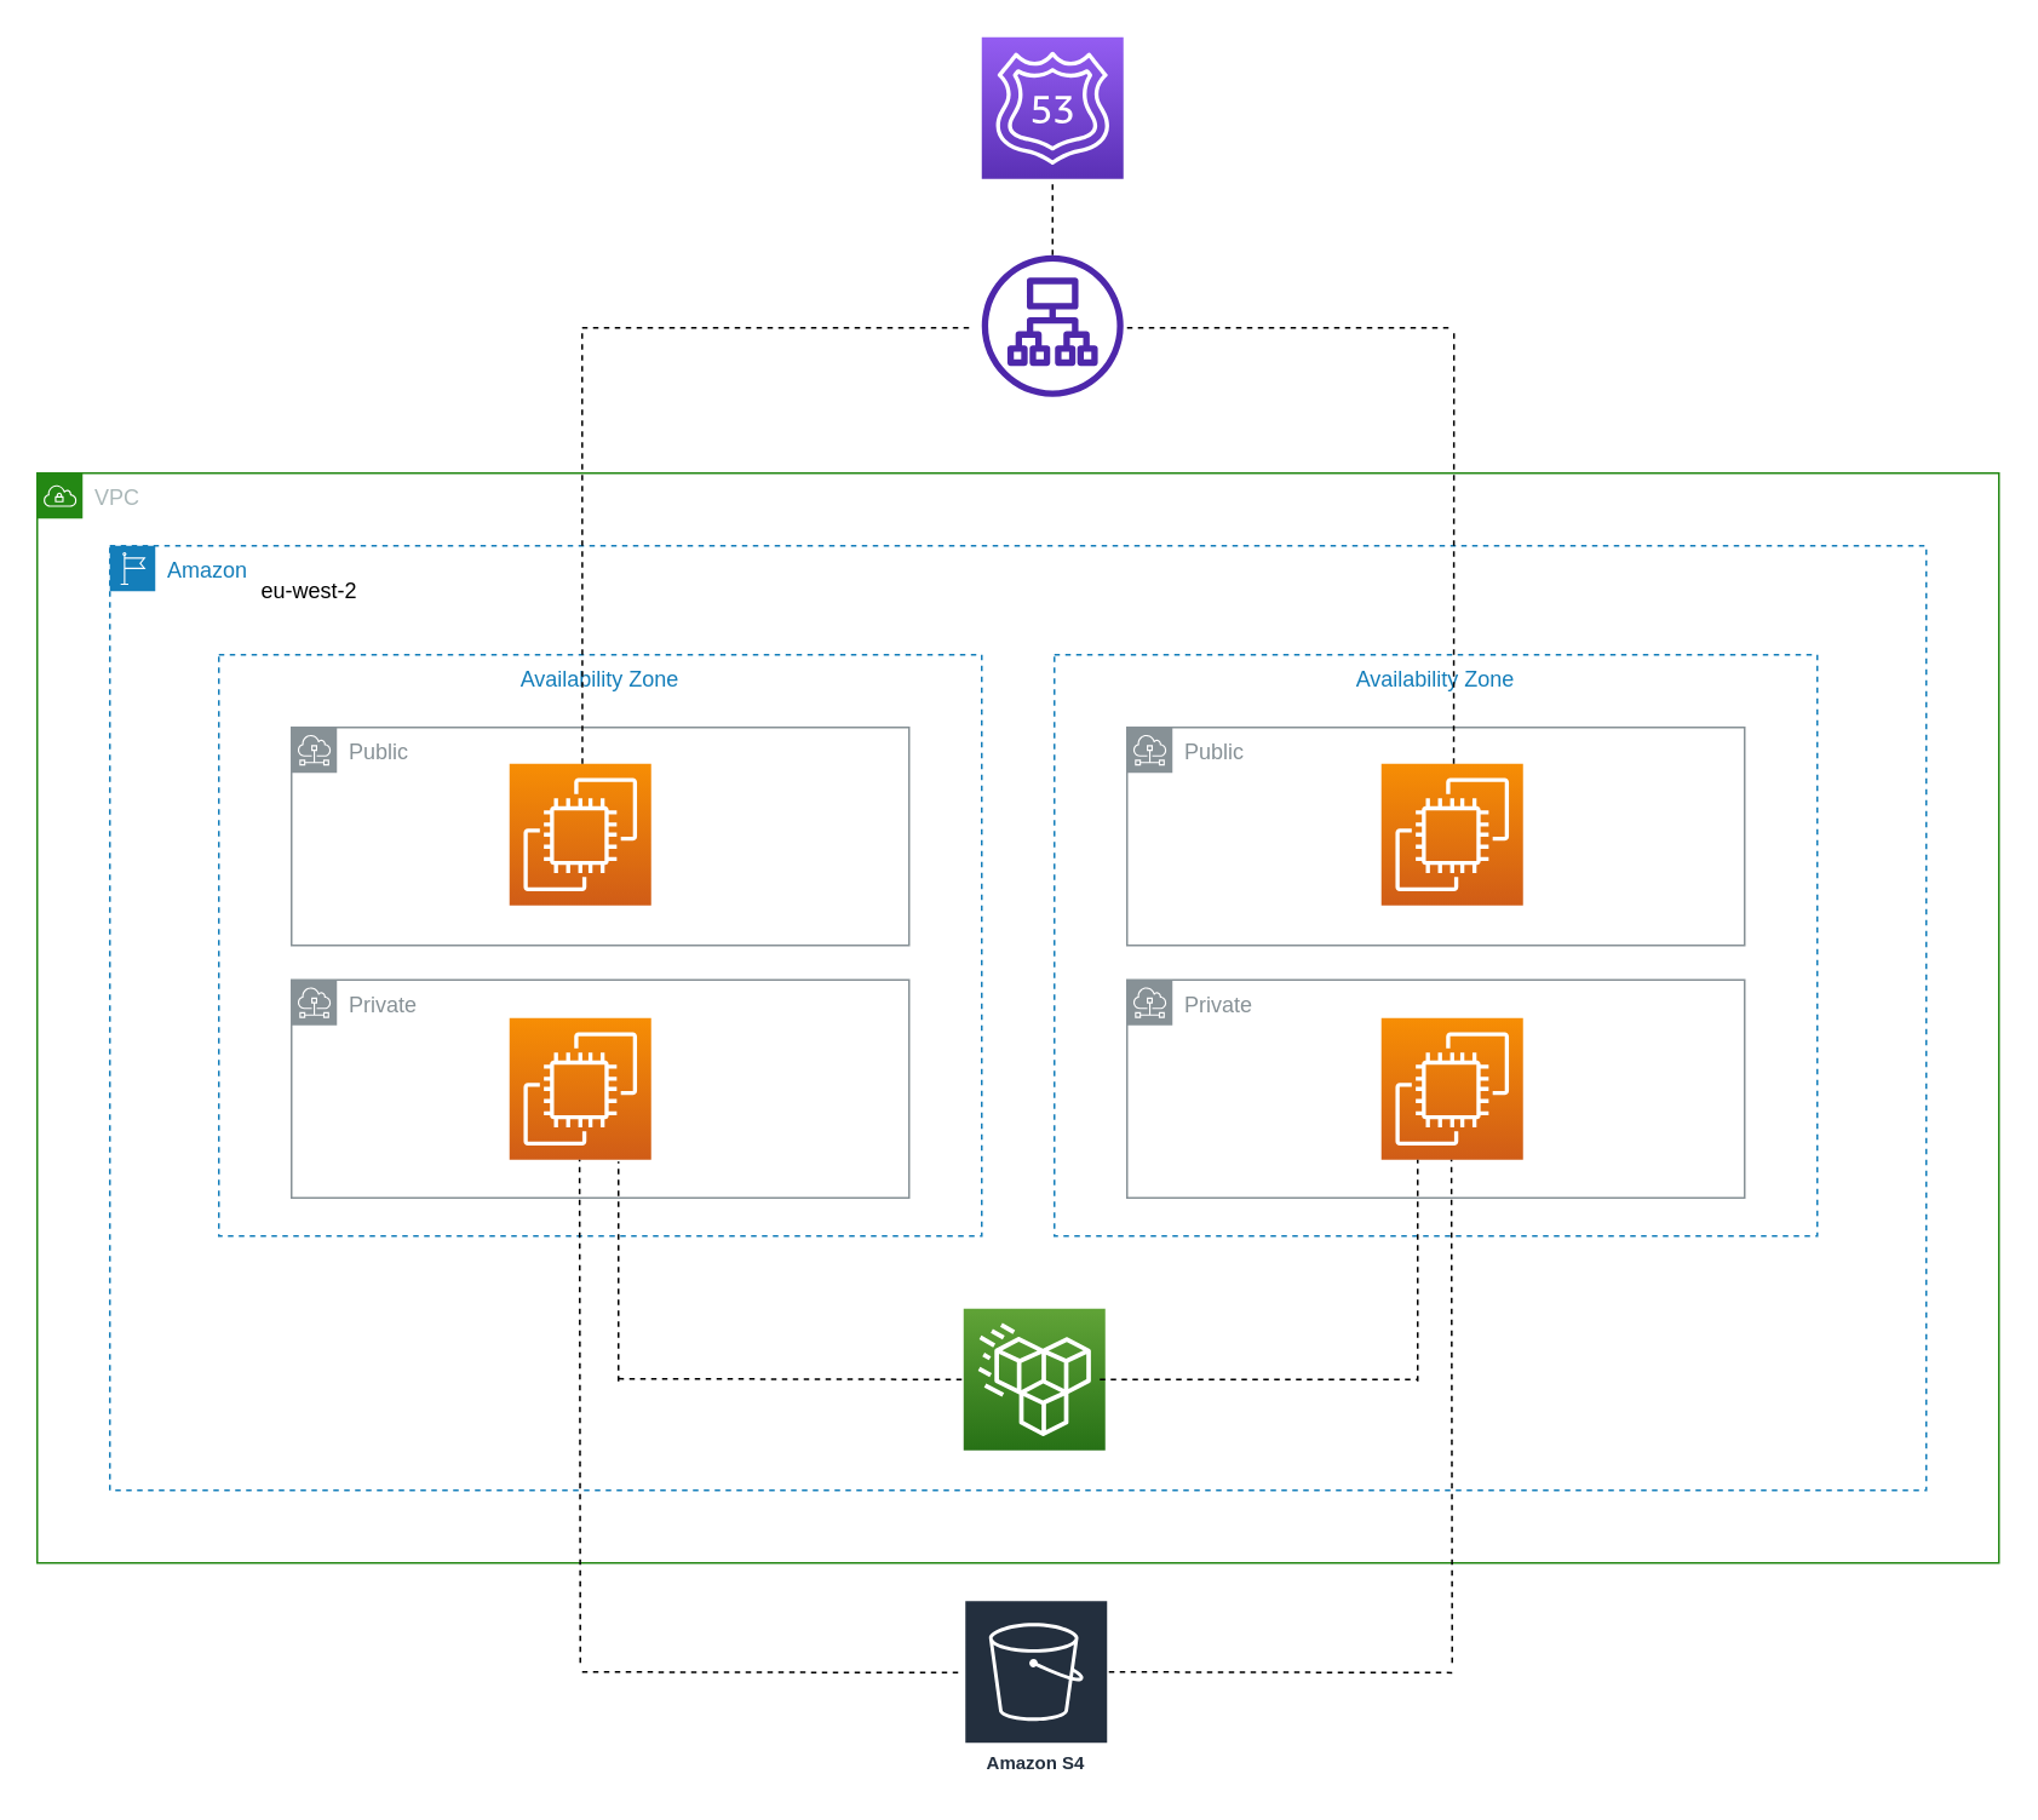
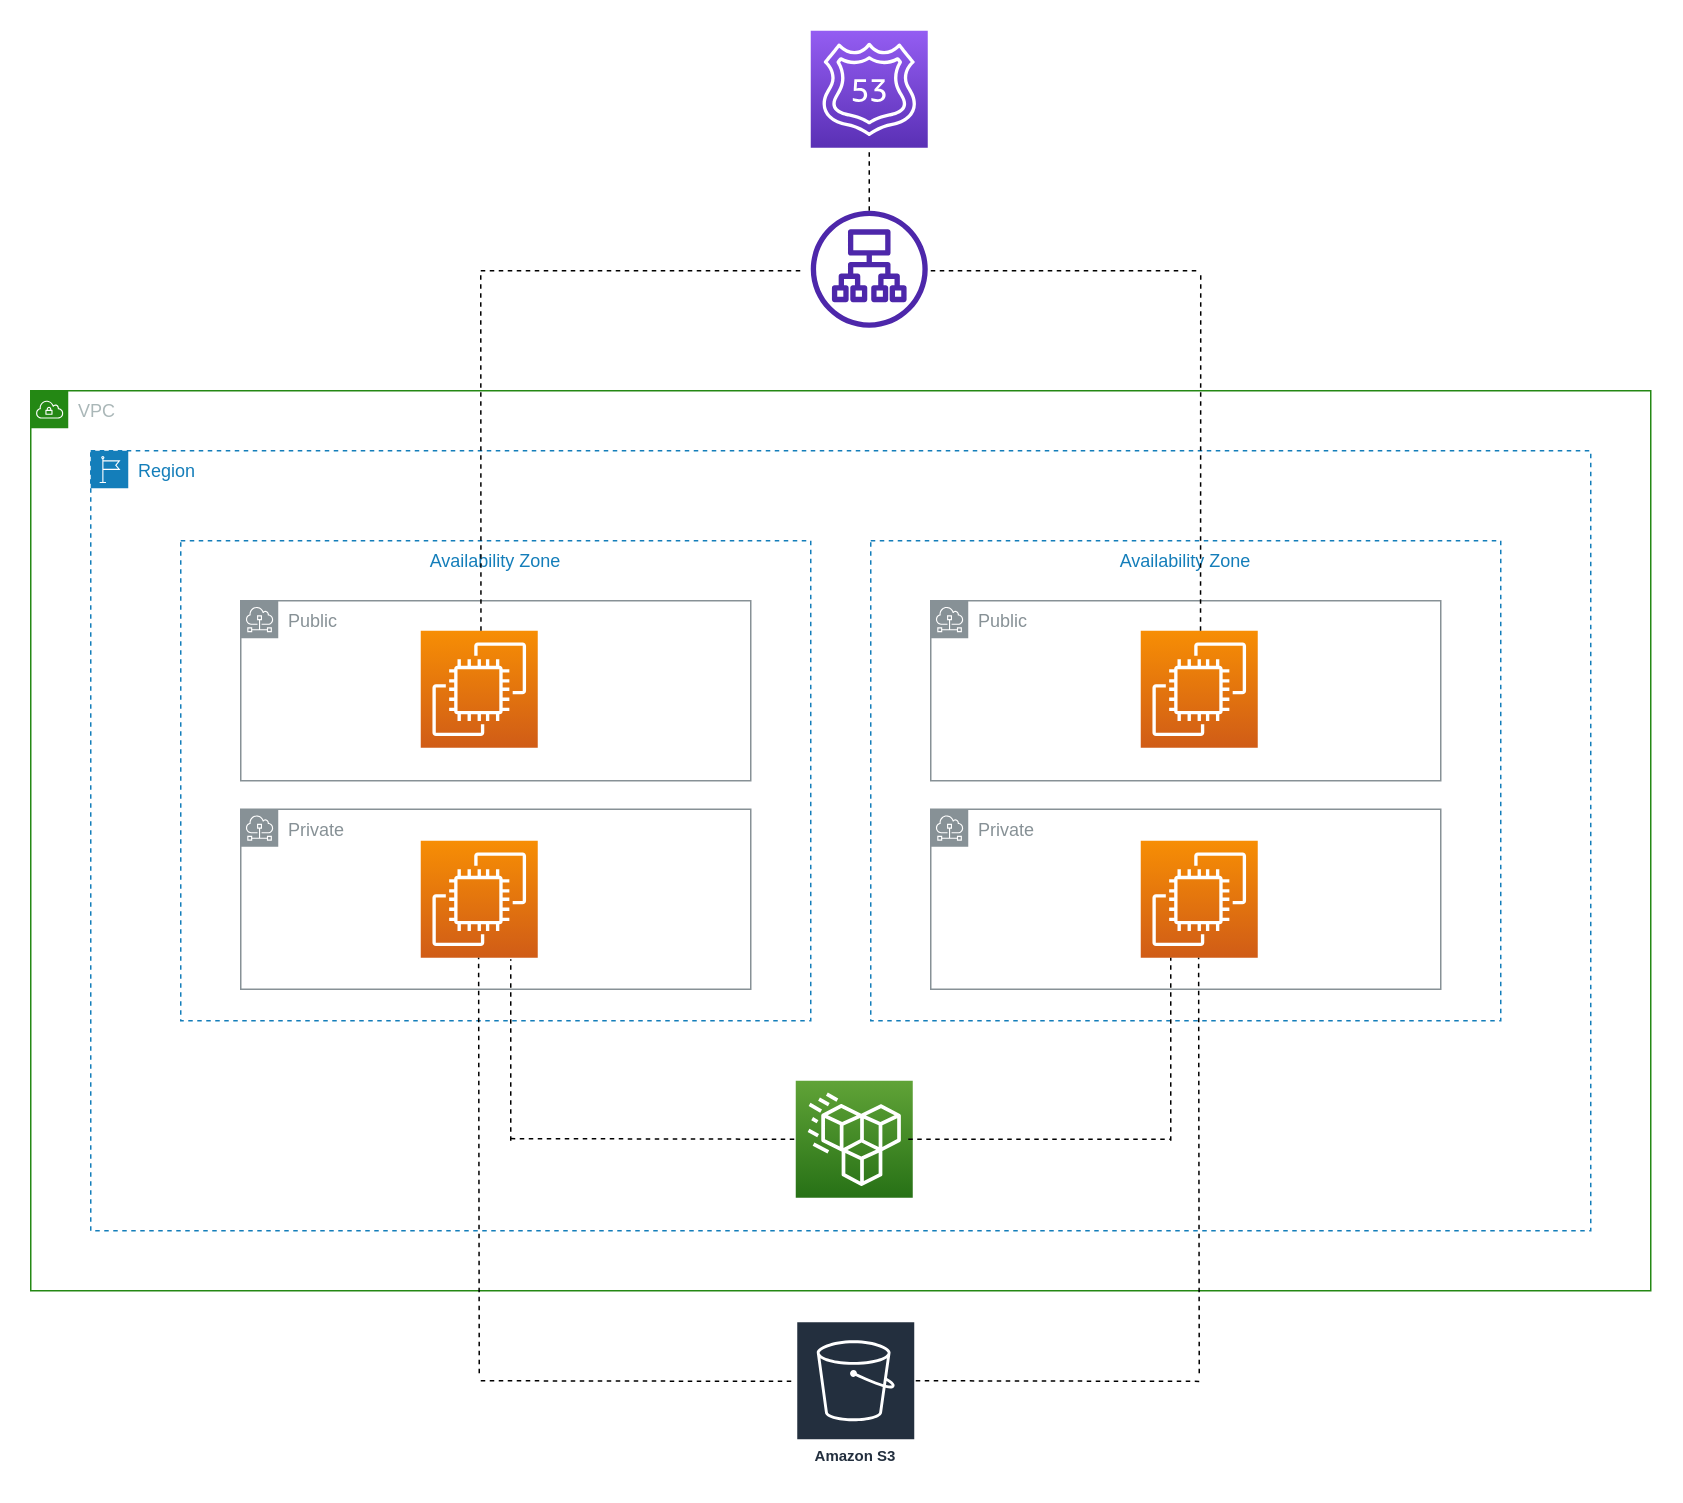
- <mxCell id="3" value="Amazon" style="points=[[0,0],[0.25,0],[0.5,0],[0.75,0],[1,0],[1,0.25],[1,0.5],[1,0.75],[1,1],[0.75,1],[0.5,1],[0.25,1],[0,1],[0,0.75],[0,0.5],[0,0.25]];outlineConnect=0;gradientColor=none;html=1;whiteSpace=wrap;fontSize=12;fontStyle=0;container=1;pointerEvents=0;collapsible=0;recursiveResize=0;shape=mxgraph.aws4.group;grIcon=mxgraph.aws4.group_region;strokeColor=#147EBA;fillColor=none;verticalAlign=top;align=left;spacingLeft=30;fontColor=#147EBA;dashed=1;" parent="2" vertex="1"><mxGeometry x="40" y="40" width="1000" height="520" as="geometry" /></mxCell>
+ <mxCell id="3" value="Region" style="points=[[0,0],[0.25,0],[0.5,0],[0.75,0],[1,0],[1,0.25],[1,0.5],[1,0.75],[1,1],[0.75,1],[0.5,1],[0.25,1],[0,1],[0,0.75],[0,0.5],[0,0.25]];outlineConnect=0;gradientColor=none;html=1;whiteSpace=wrap;fontSize=12;fontStyle=0;container=1;pointerEvents=0;collapsible=0;recursiveResize=0;shape=mxgraph.aws4.group;grIcon=mxgraph.aws4.group_region;strokeColor=#147EBA;fillColor=none;verticalAlign=top;align=left;spacingLeft=30;fontColor=#147EBA;dashed=1;" parent="2" vertex="1"><mxGeometry x="40" y="40" width="1000" height="520" as="geometry" /></mxCell>
- <mxCell id="4" value="eu-west-2" style="text;html=1;strokeColor=none;fillColor=none;align=center;verticalAlign=middle;whiteSpace=wrap;rounded=0;" parent="3" vertex="1"><mxGeometry x="80" y="10" width="60" height="30" as="geometry" /></mxCell>
- <mxCell id="29" value="Amazon S4" style="sketch=0;outlineConnect=0;fontColor=#232F3E;gradientColor=none;strokeColor=#ffffff;fillColor=#232F3E;dashed=0;verticalLabelPosition=middle;verticalAlign=bottom;align=center;html=1;whiteSpace=wrap;fontSize=10;fontStyle=1;spacing=3;shape=mxgraph.aws4.productIcon;prIcon=mxgraph.aws4.s3;" parent="1" vertex="1"><mxGeometry x="530" y="880" width="80" height="100" as="geometry" /></mxCell>
+ <mxCell id="29" value="Amazon S3" style="sketch=0;outlineConnect=0;fontColor=#232F3E;gradientColor=none;strokeColor=#ffffff;fillColor=#232F3E;dashed=0;verticalLabelPosition=middle;verticalAlign=bottom;align=center;html=1;whiteSpace=wrap;fontSize=10;fontStyle=1;spacing=3;shape=mxgraph.aws4.productIcon;prIcon=mxgraph.aws4.s3;" parent="1" vertex="1"><mxGeometry x="530" y="880" width="80" height="100" as="geometry" /></mxCell>
